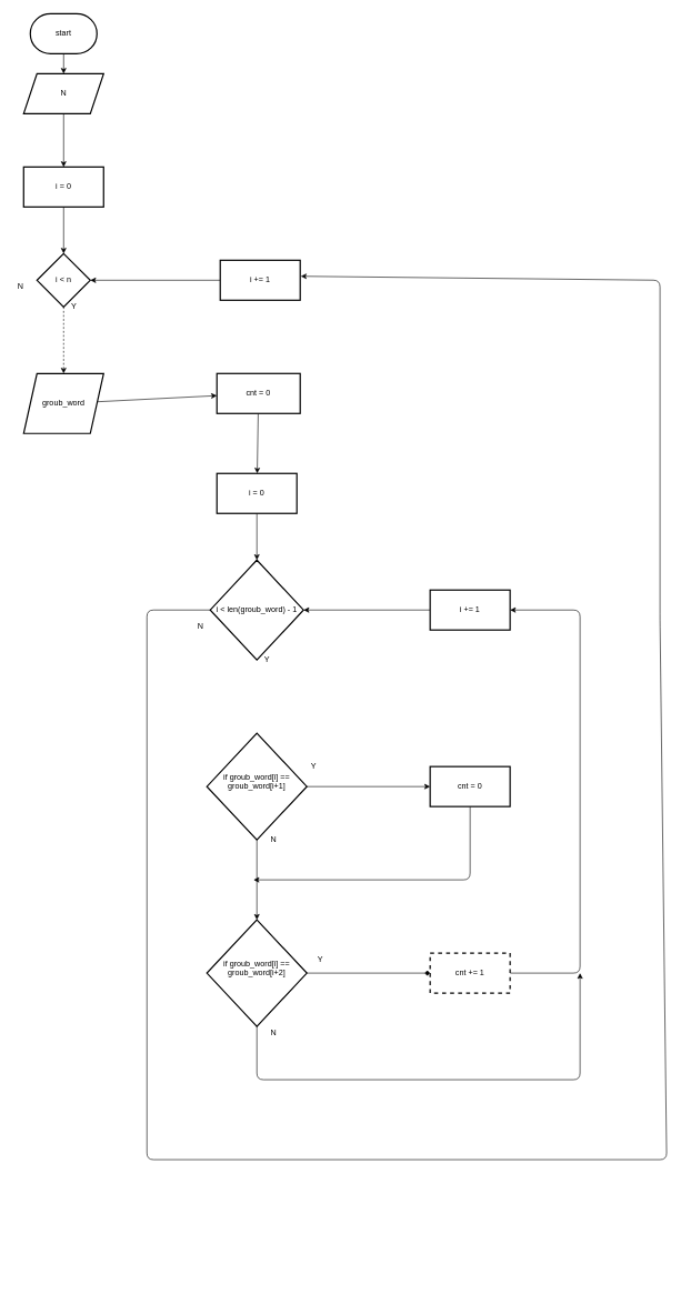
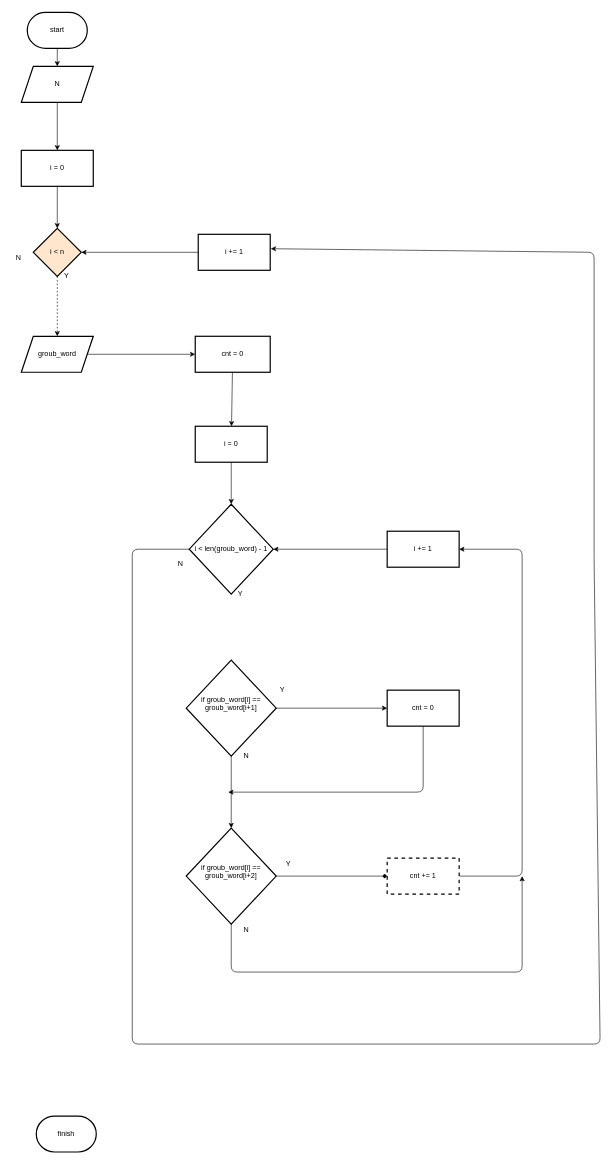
- <mxCell id="9" value="i &amp;lt; n" style="rhombus;whiteSpace=wrap;html=1;strokeWidth=2;" vertex="1" parent="1"><mxGeometry x="55" y="380" width="80" height="80" as="geometry" /></mxCell>
+ <mxCell id="9" value="i &amp;lt; n" style="rhombus;whiteSpace=wrap;html=1;strokeWidth=2;fillColor=#ffe6cc;" vertex="1" parent="1"><mxGeometry x="55" y="380" width="80" height="80" as="geometry" /></mxCell>
- <mxCell id="13" value="groub_word" style="shape=parallelogram;perimeter=parallelogramPerimeter;whiteSpace=wrap;html=1;fixedSize=1;strokeWidth=2;" vertex="1" parent="1"><mxGeometry x="35" y="560" width="120" height="90" as="geometry" /></mxCell>
+ <mxCell id="13" value="groub_word" style="shape=parallelogram;perimeter=parallelogramPerimeter;whiteSpace=wrap;html=1;fixedSize=1;strokeWidth=2;" vertex="1" parent="1"><mxGeometry x="35" y="560" width="120" height="60" as="geometry" /></mxCell>
+ <mxCell id="39" value="finish" style="strokeWidth=2;html=1;shape=mxgraph.flowchart.terminator;whiteSpace=wrap;" vertex="1" parent="1"><mxGeometry x="60" y="1860" width="100" height="60" as="geometry" /></mxCell>
